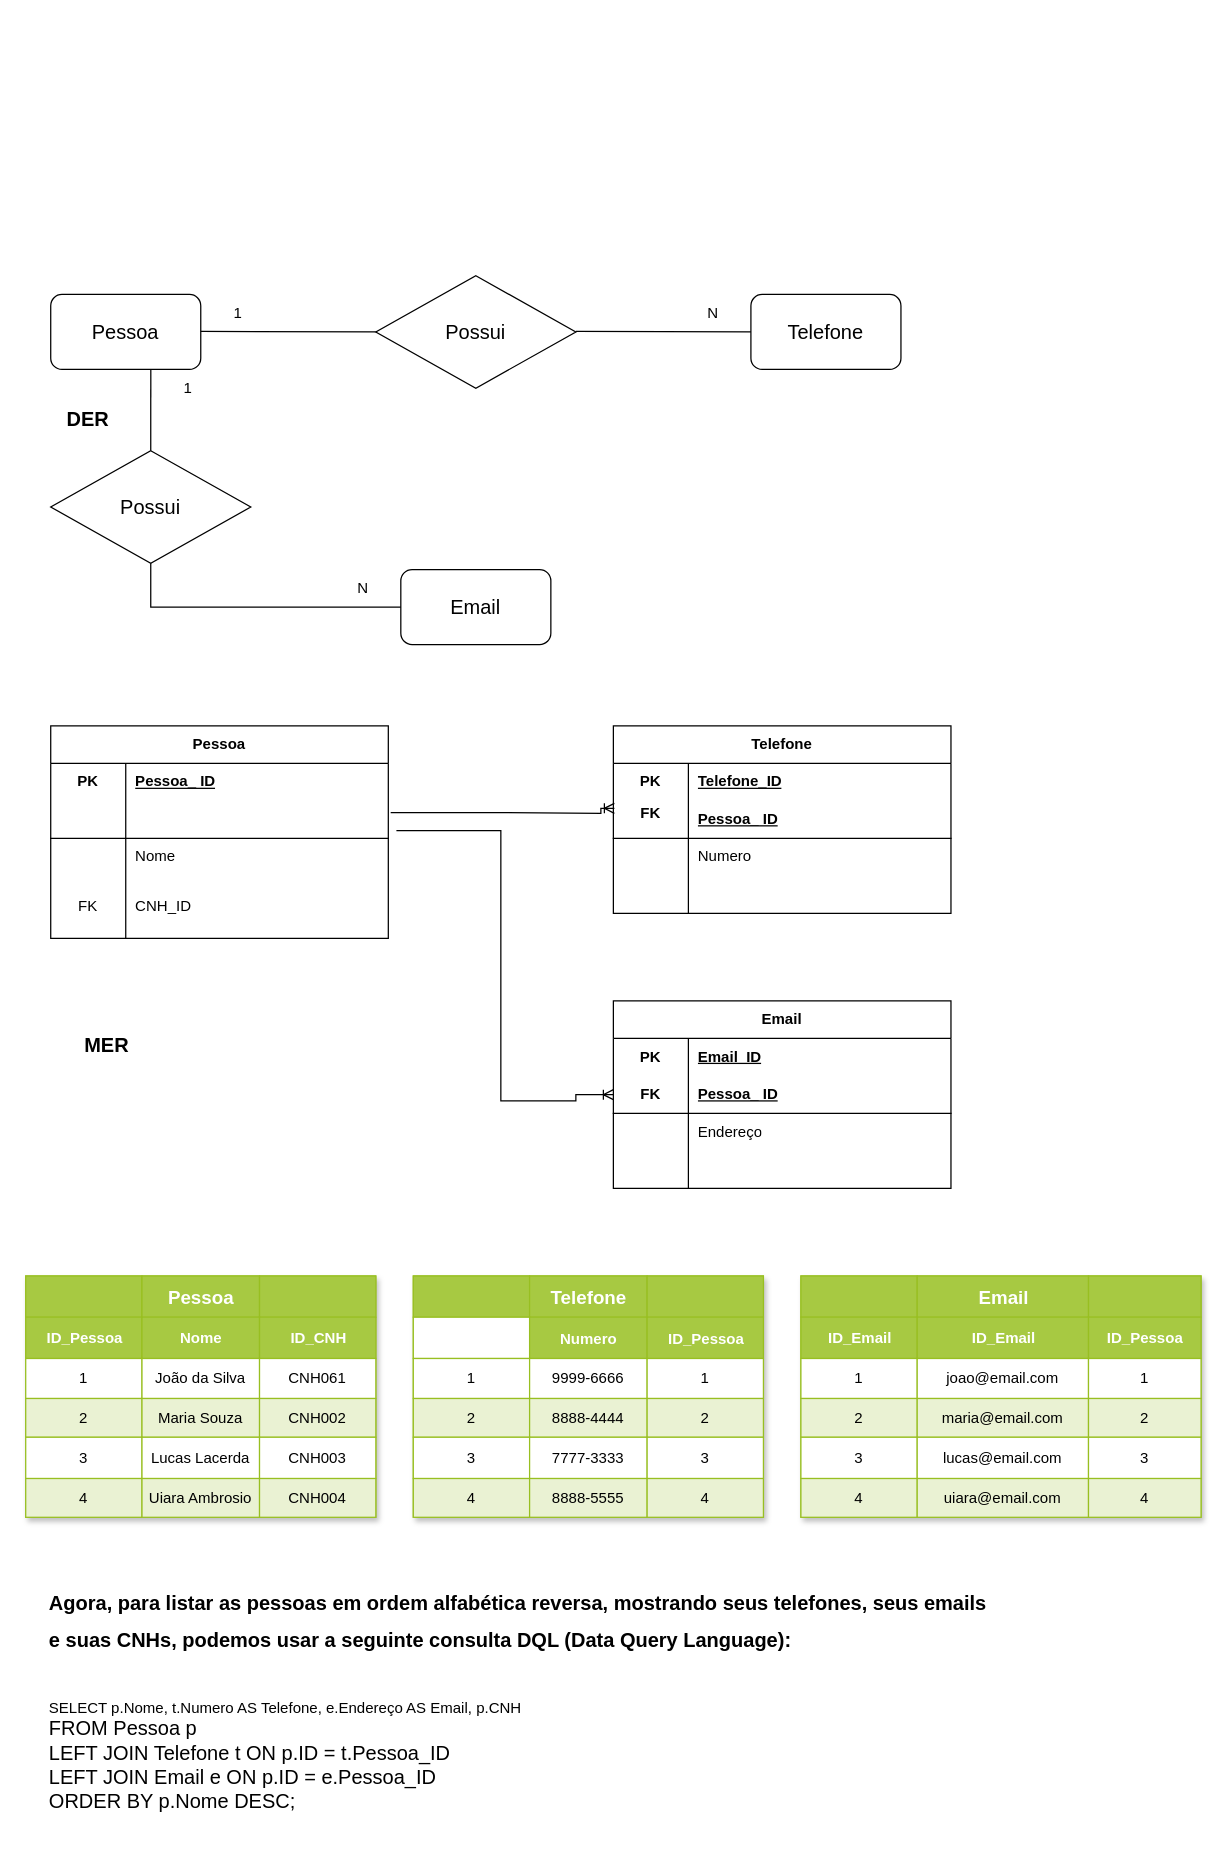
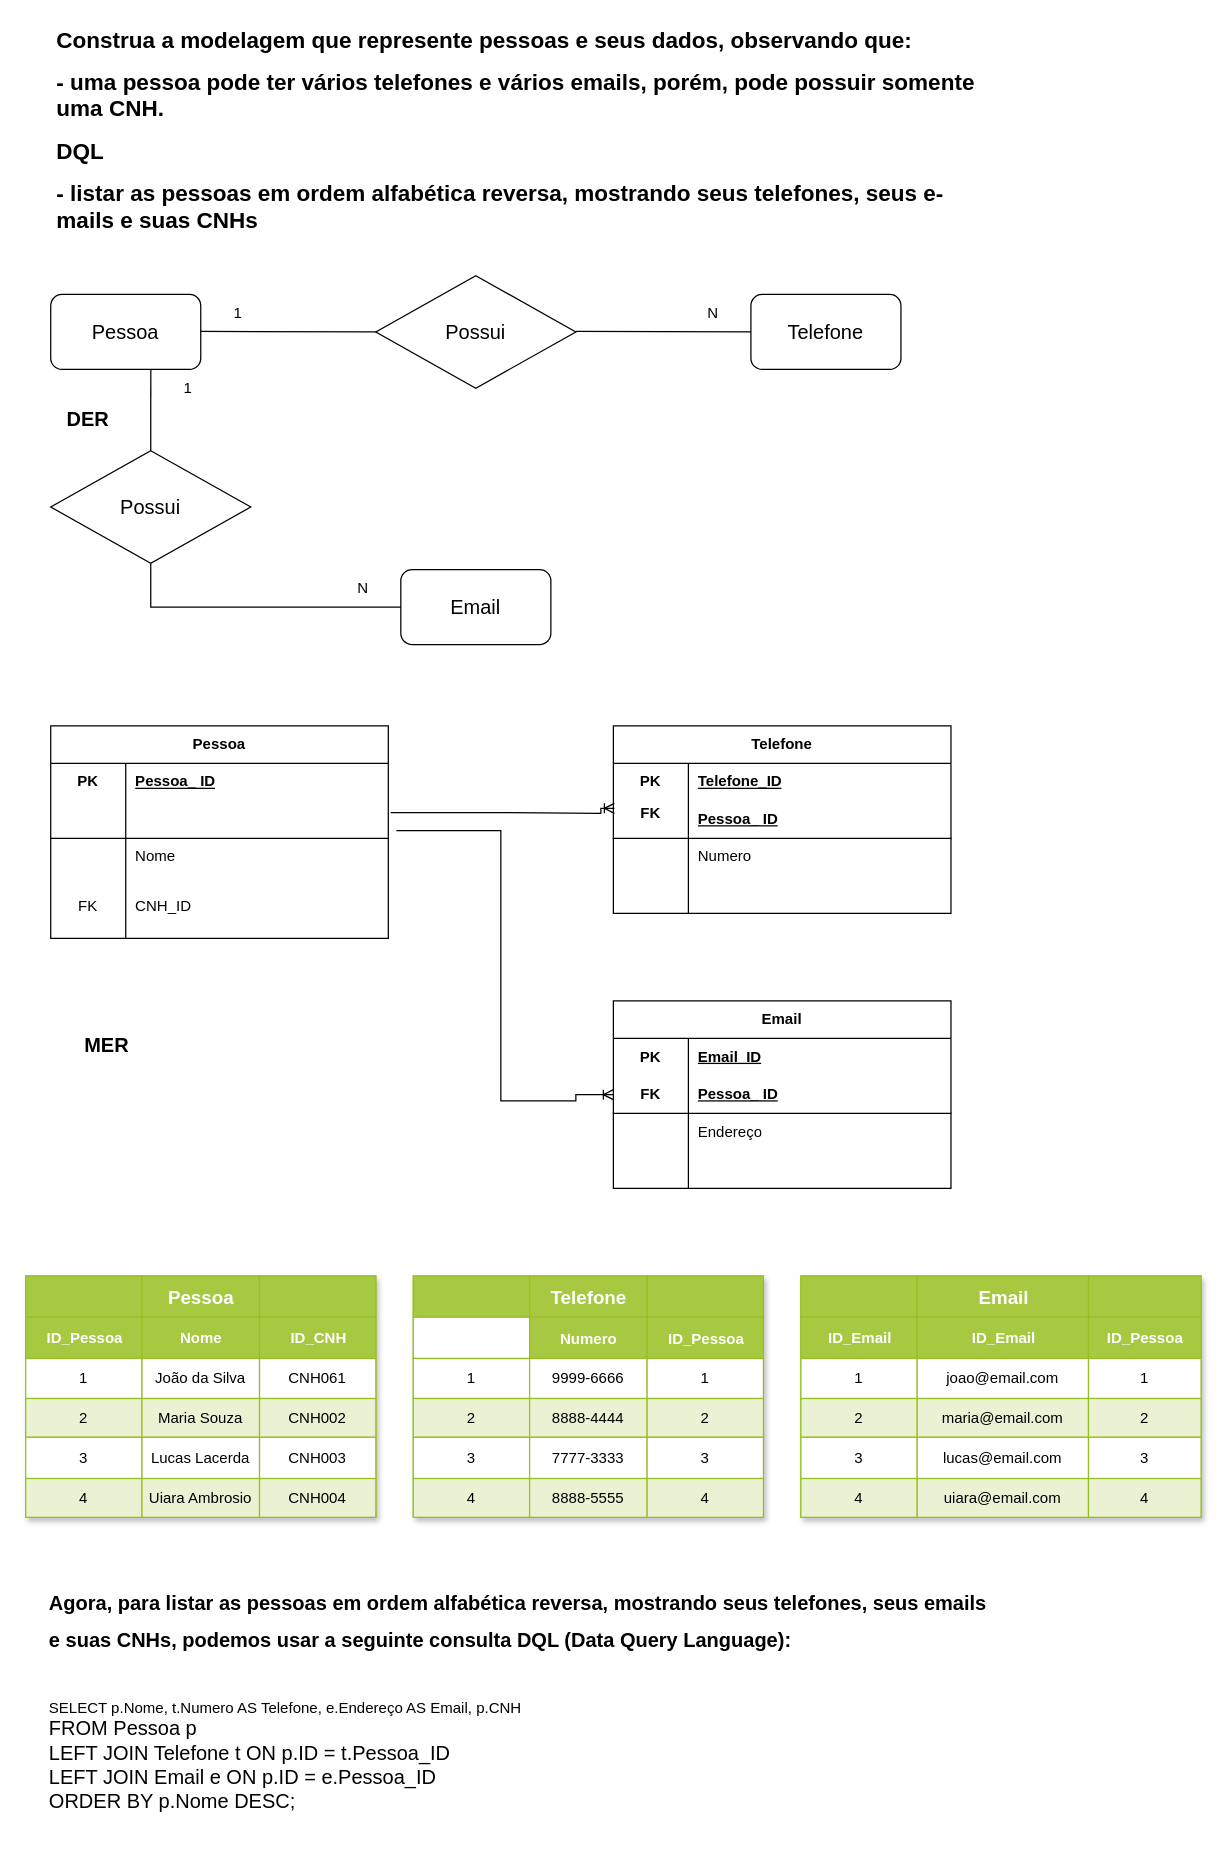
+ <mxCell id="2" value="&lt;h1 style=&quot;font-size: 18px;&quot;&gt;&lt;font style=&quot;font-size: 18px;&quot;&gt;Construa a modelagem que represente pessoas e seus dados, observando que:&lt;/font&gt;&lt;/h1&gt;&lt;h1 style=&quot;font-size: 18px;&quot;&gt;&lt;font style=&quot;font-size: 18px;&quot;&gt;- uma pessoa pode ter vários telefones e vários emails, porém, pode possuir somente uma CNH.&lt;/font&gt;&lt;/h1&gt;&lt;h1 style=&quot;font-size: 18px;&quot;&gt;&lt;font style=&quot;font-size: 18px;&quot;&gt;DQL&lt;/font&gt;&lt;/h1&gt;&lt;h1 style=&quot;font-size: 18px;&quot;&gt;&lt;font style=&quot;font-size: 18px;&quot;&gt;- listar as pessoas em ordem alfabética reversa, mostrando seus telefones, seus e-mails e suas CNHs&lt;/font&gt;&lt;/h1&gt;" style="text;html=1;strokeColor=none;fillColor=none;spacing=5;spacingTop=-20;whiteSpace=wrap;overflow=hidden;rounded=0;" parent="1" vertex="1"><mxGeometry x="40" y="20" width="760" height="200" as="geometry" /></mxCell>
